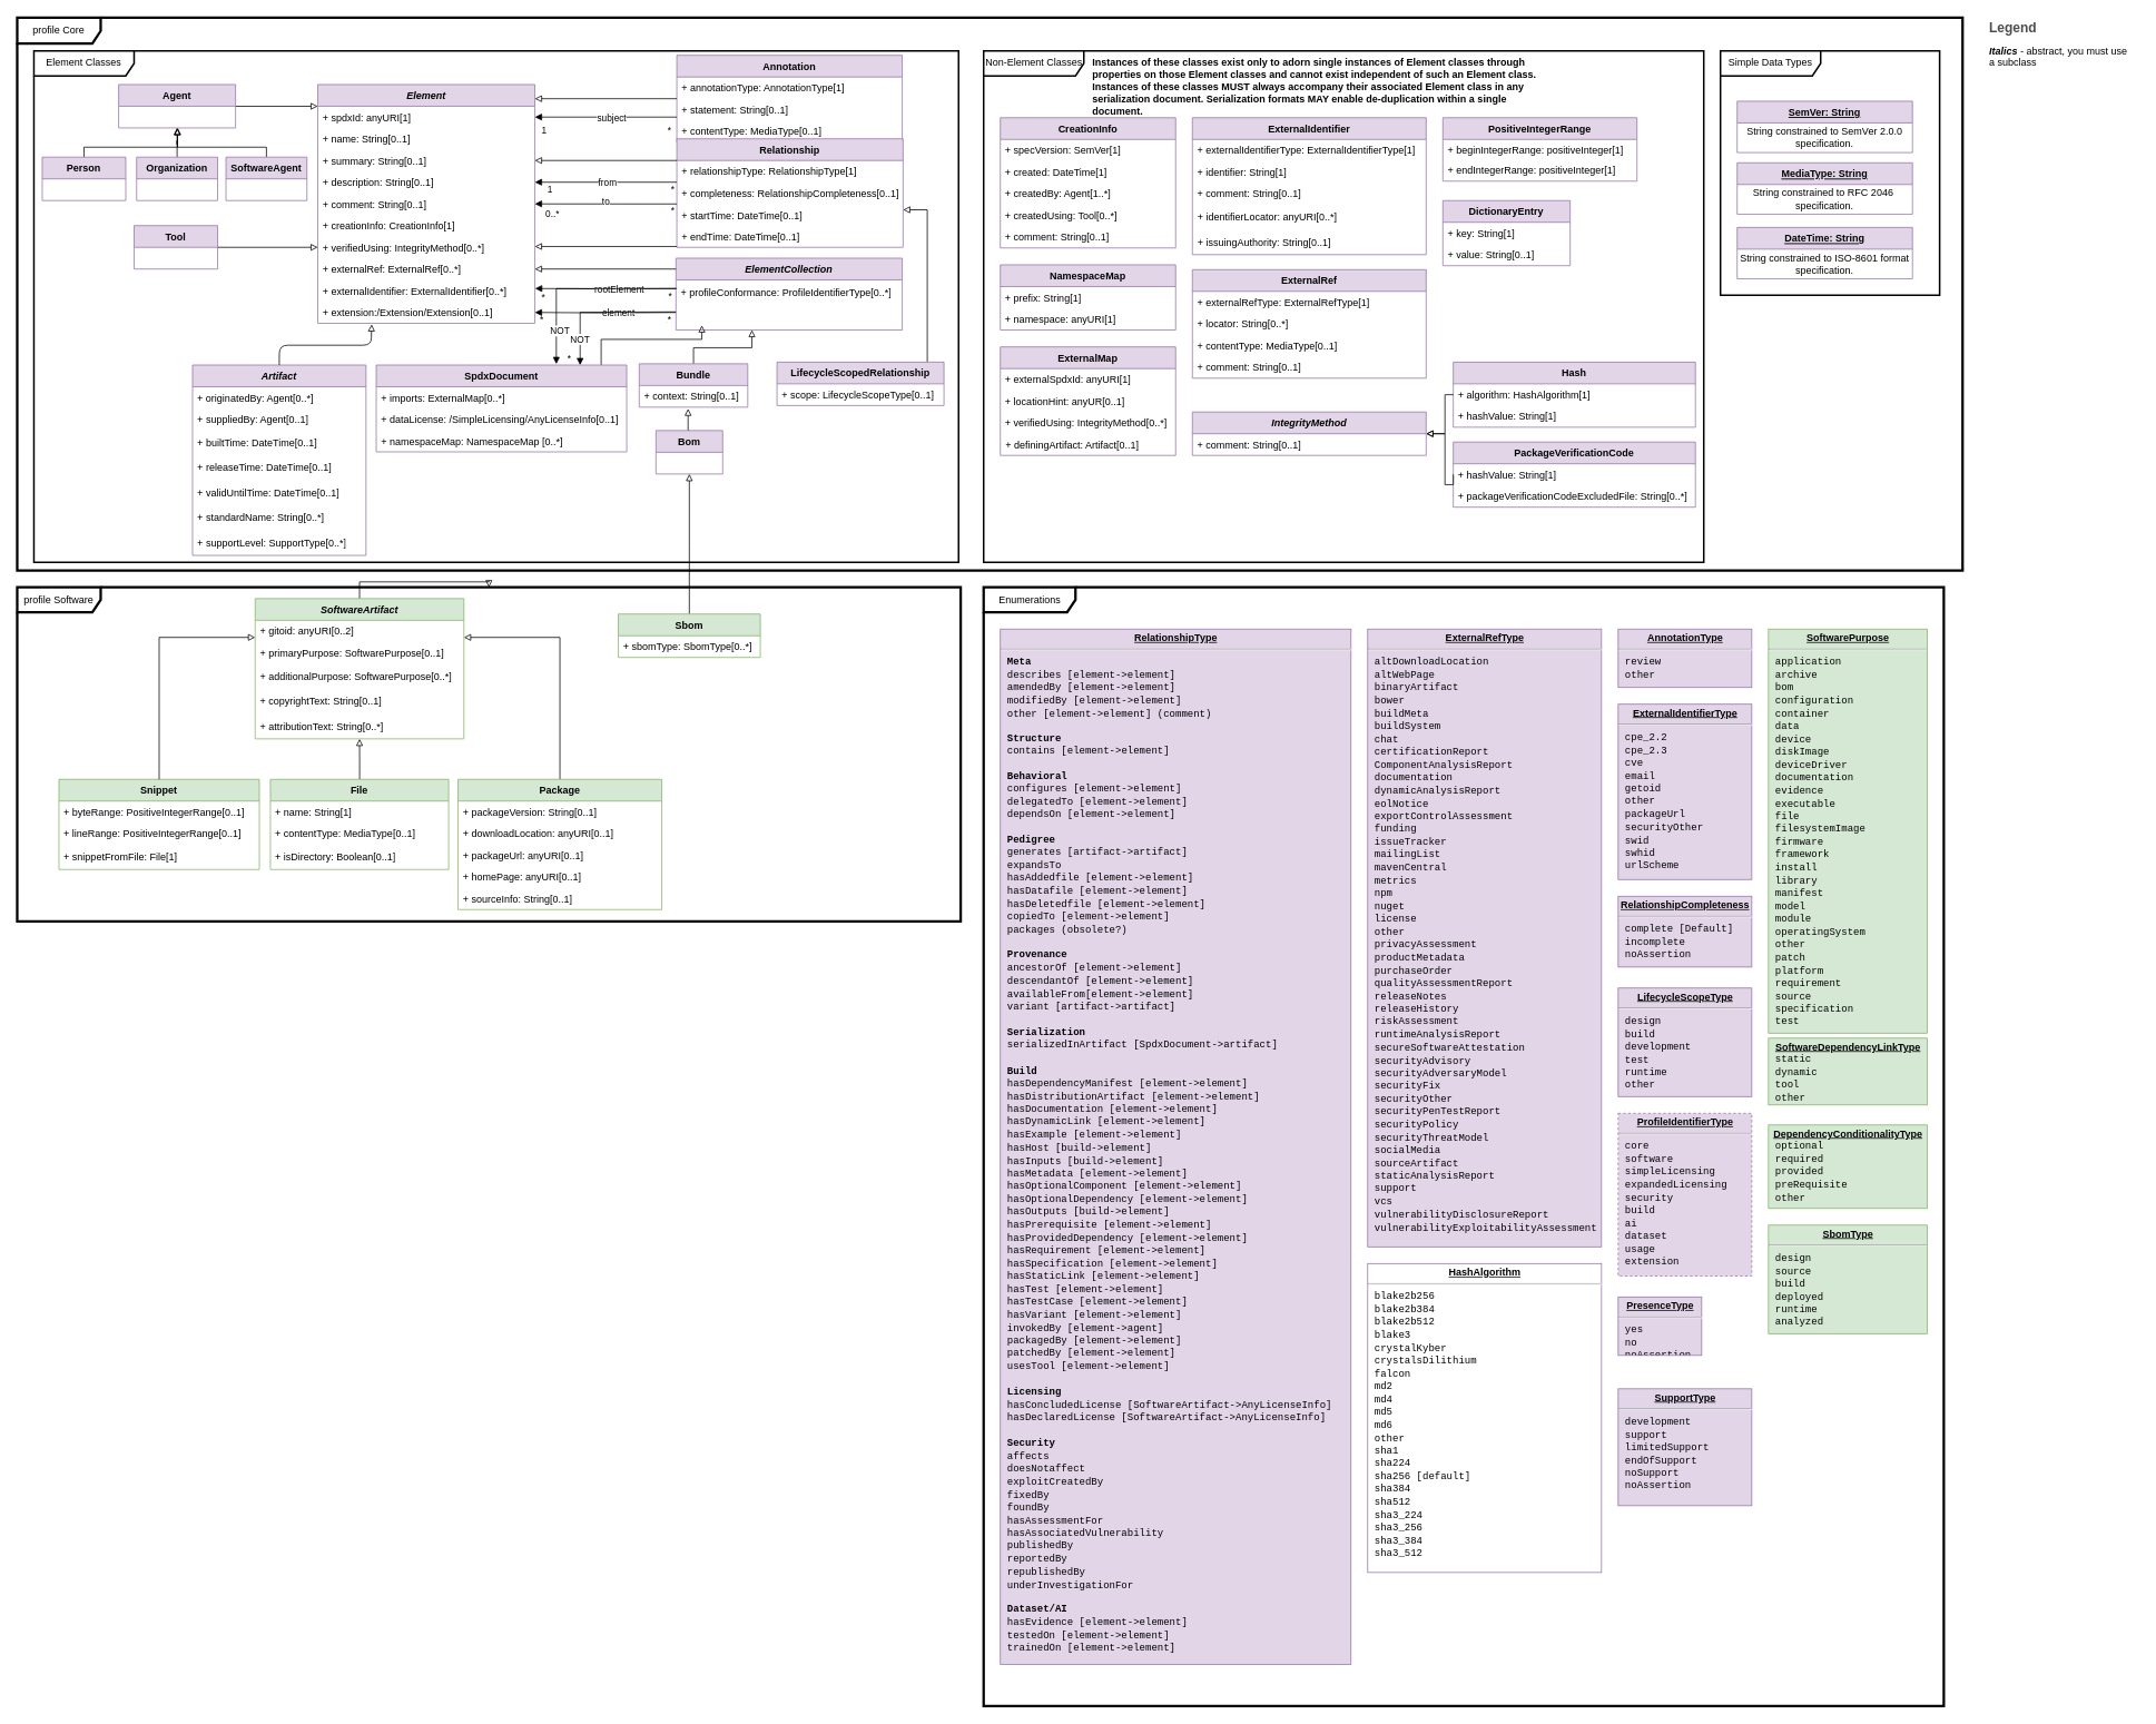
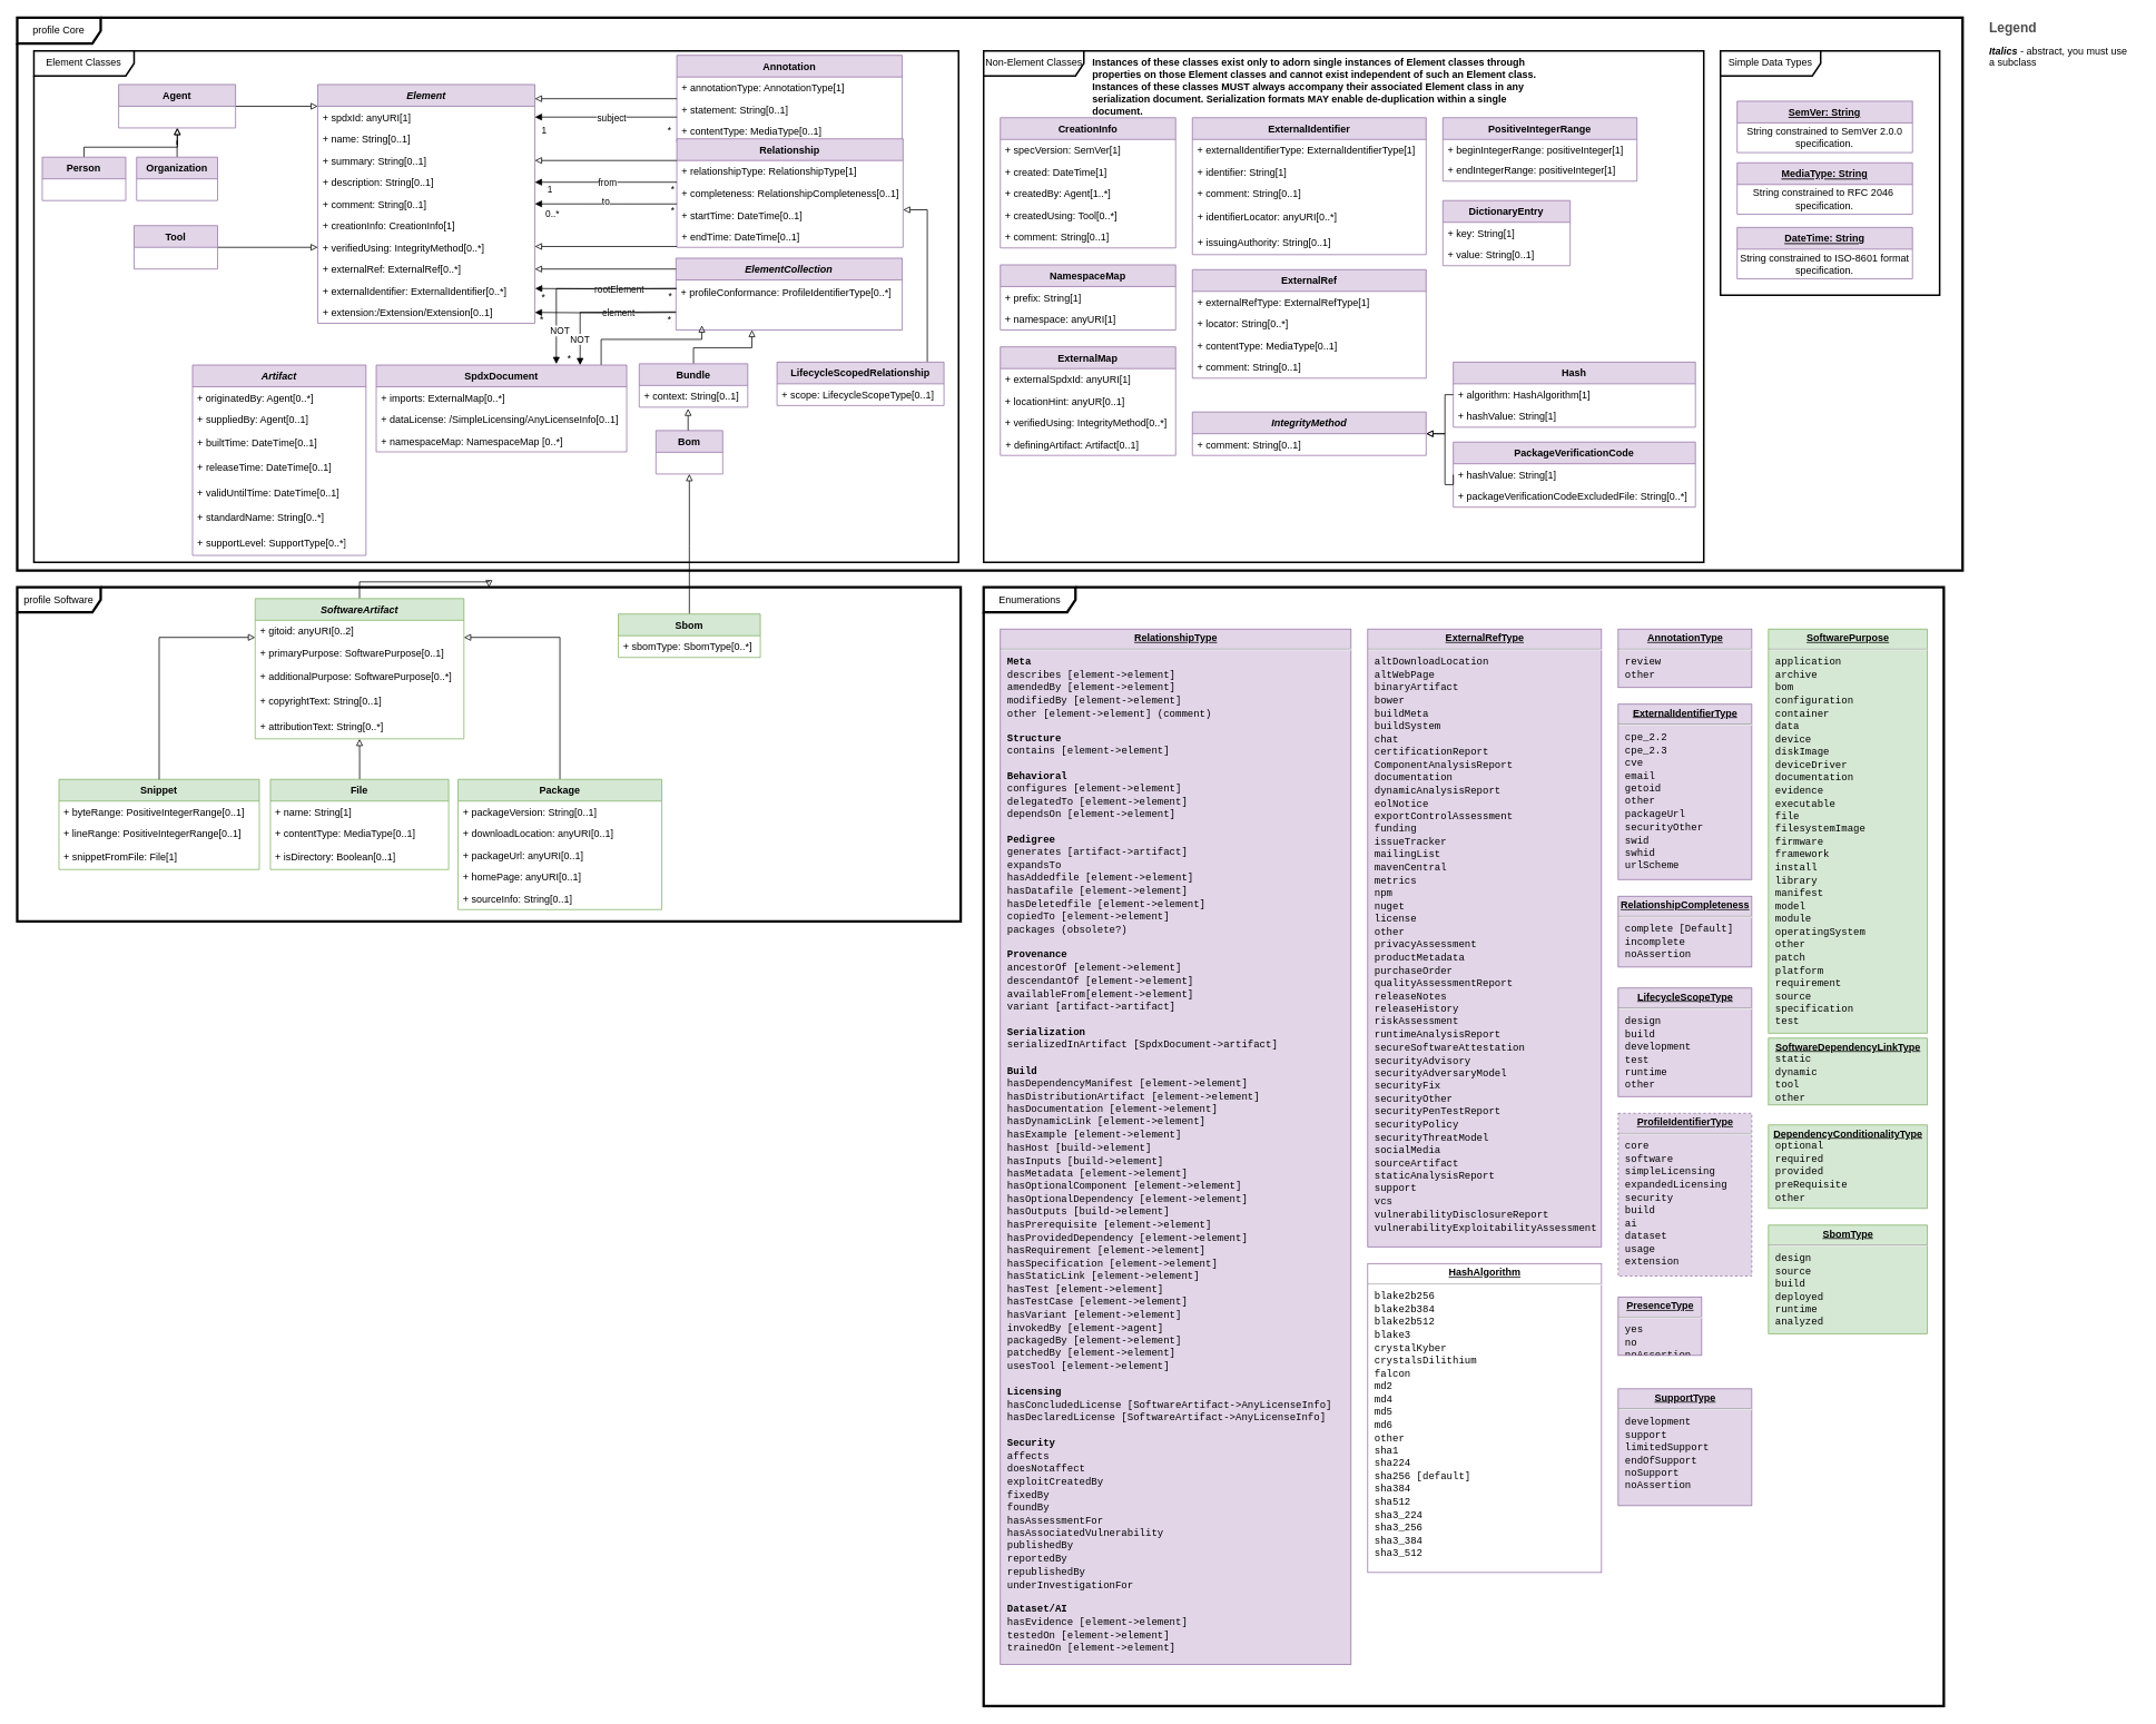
- <mxCell id="176" style="edgeStyle=orthogonalEdgeStyle;rounded=0;orthogonalLoop=1;jettySize=auto;html=1;endArrow=block;endFill=0;" parent="1" source="177" target="121" edge="1"><mxGeometry relative="1" as="geometry"><Array as="points"><mxPoint x="319" y="175.75" /><mxPoint x="212" y="175.75" /></Array></mxGeometry></mxCell>
- <mxCell id="177" value="SoftwareAgent" style="swimlane;fontStyle=1;childLayout=stackLayout;horizontal=1;startSize=26;fillColor=#e1d5e7;horizontalStack=0;resizeParent=1;resizeParentMax=0;resizeLast=0;collapsible=1;marginBottom=0;labelBackgroundColor=none;strokeColor=#9673a6;" parent="1" vertex="1"><mxGeometry x="270" y="187.75" width="97" height="52" as="geometry" /></mxCell>
- <mxCell id="46" value="" style="endArrow=block;endSize=6;endFill=0;html=1;entryX=0.248;entryY=1.048;entryDx=0;entryDy=0;entryPerimeter=0;exitX=0.5;exitY=0;exitDx=0;exitDy=0;" parent="1" source="18" target="17" edge="1"><mxGeometry width="160" relative="1" as="geometry"><mxPoint x="406.087" y="436.75" as="sourcePoint" /><mxPoint x="400" y="385.75" as="targetPoint" /><Array as="points"><mxPoint x="334" y="413" /><mxPoint x="444" y="413" /></Array></mxGeometry></mxCell>
